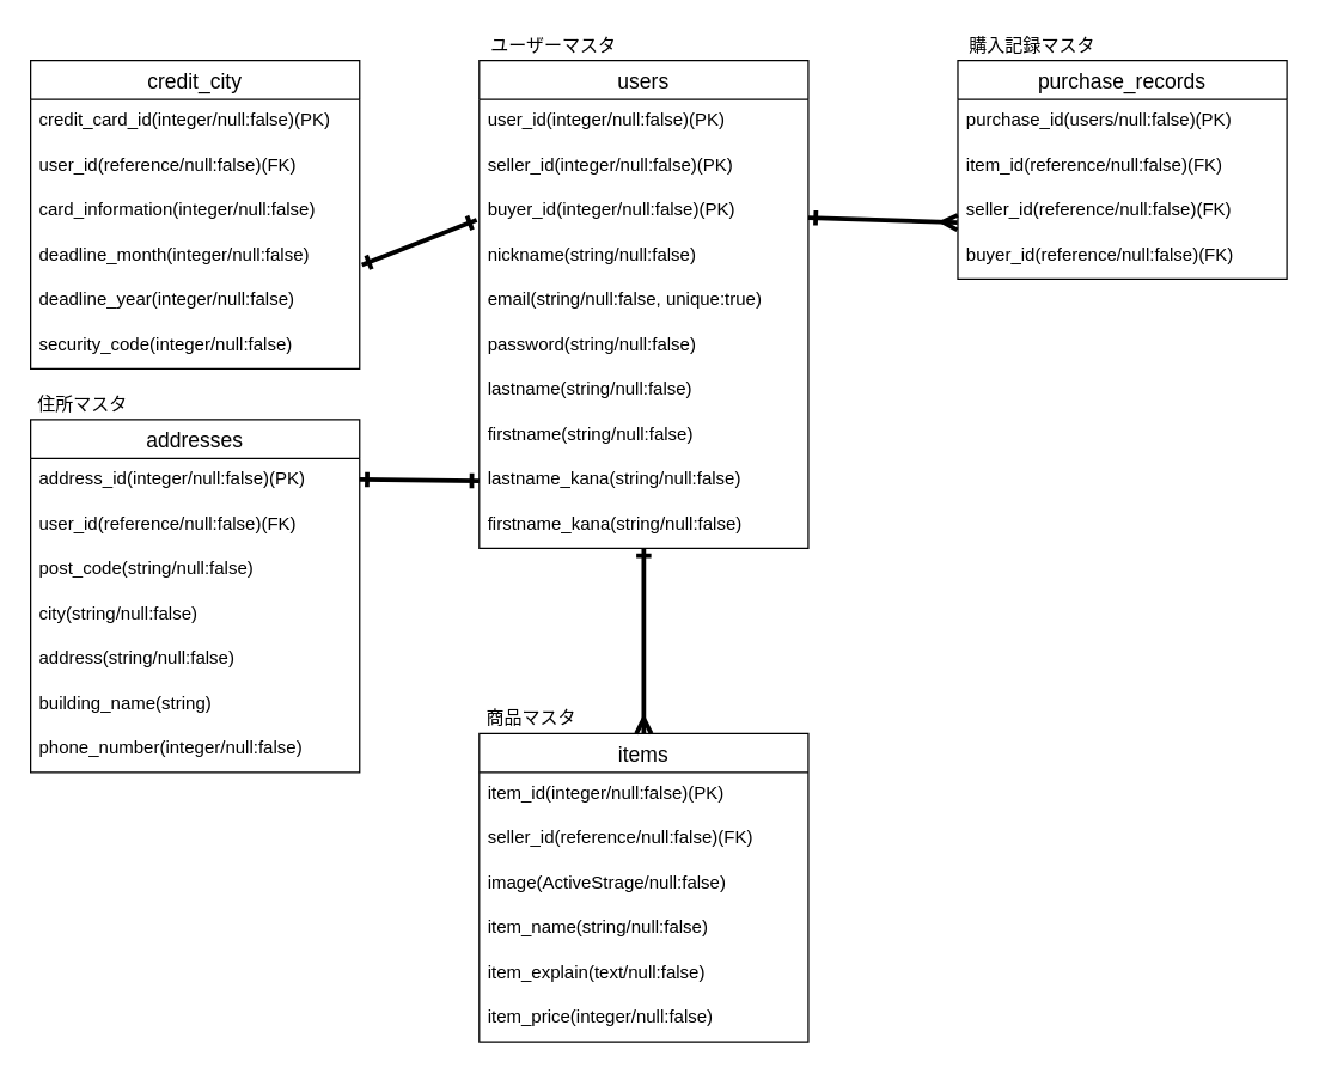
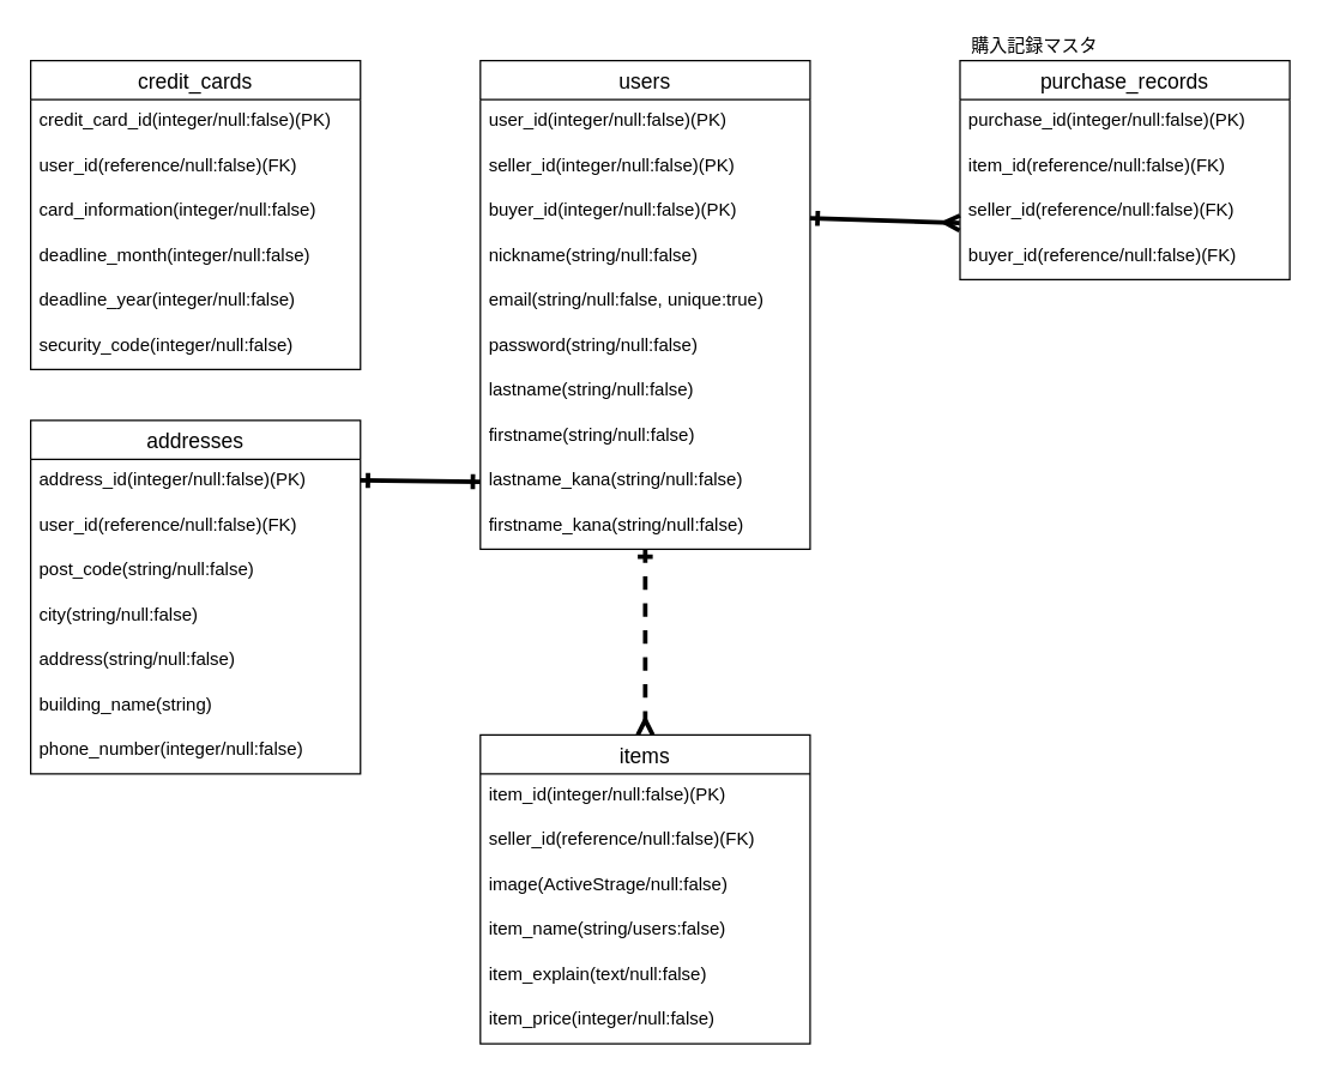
- <mxCell id="37" value="ユーザーマスタ" style="text;html=1;strokeColor=none;fillColor=none;align=center;verticalAlign=middle;whiteSpace=wrap;rounded=0;" vertex="1" parent="1"><mxGeometry x="320" y="20" width="100" height="20" as="geometry" /></mxCell>
- <mxCell id="21" value="credit_city" style="swimlane;fontStyle=0;childLayout=stackLayout;horizontal=1;startSize=26;horizontalStack=0;resizeParent=1;resizeParentMax=0;resizeLast=0;collapsible=1;marginBottom=0;align=center;fontSize=14;" parent="1" vertex="1"><mxGeometry x="20" y="40" width="220" height="206" as="geometry"><mxRectangle x="50" y="70" width="100" height="26" as="alternateBounds" /></mxGeometry></mxCell>
+ <mxCell id="21" value="credit_cards" style="swimlane;fontStyle=0;childLayout=stackLayout;horizontal=1;startSize=26;horizontalStack=0;resizeParent=1;resizeParentMax=0;resizeLast=0;collapsible=1;marginBottom=0;align=center;fontSize=14;" parent="1" vertex="1"><mxGeometry x="20" y="40" width="220" height="206" as="geometry"><mxRectangle x="50" y="70" width="100" height="26" as="alternateBounds" /></mxGeometry></mxCell>
- <mxCell id="40" value="purchase_id(users/null:false)(PK)" style="text;strokeColor=none;fillColor=none;spacingLeft=4;spacingRight=4;overflow=hidden;rotatable=0;points=[[0,0.5],[1,0.5]];portConstraint=eastwest;fontSize=12;" vertex="1" parent="39"><mxGeometry y="26" width="220" height="30" as="geometry" /></mxCell>
+ <mxCell id="40" value="purchase_id(integer/null:false)(PK)" style="text;strokeColor=none;fillColor=none;spacingLeft=4;spacingRight=4;overflow=hidden;rotatable=0;points=[[0,0.5],[1,0.5]];portConstraint=eastwest;fontSize=12;" vertex="1" parent="39"><mxGeometry y="26" width="220" height="30" as="geometry" /></mxCell>
- <mxCell id="28" value="" style="endArrow=ERone;html=1;rounded=0;endFill=0;startArrow=ERone;startFill=0;jumpSize=16;strokeWidth=3;entryX=-0.008;entryY=0.689;entryDx=0;entryDy=0;entryPerimeter=0;exitX=1.007;exitY=0.689;exitDx=0;exitDy=0;exitPerimeter=0;" edge="1" parent="1" source="25" target="13"><mxGeometry relative="1" as="geometry"><mxPoint x="250" y="120" as="sourcePoint" /><mxPoint x="425" y="170" as="targetPoint" /></mxGeometry></mxCell>
- <mxCell id="45" value="住所マスタ" style="text;html=1;strokeColor=none;fillColor=none;align=center;verticalAlign=middle;whiteSpace=wrap;rounded=0;" vertex="1" parent="1"><mxGeometry x="20" y="260" width="70" height="20" as="geometry" /></mxCell>
- <mxCell id="46" value="" style="endArrow=ERmany;html=1;rounded=0;endFill=0;startArrow=ERone;startFill=0;jumpSize=16;strokeWidth=3;entryX=0.5;entryY=0;entryDx=0;entryDy=0;exitX=0.5;exitY=1;exitDx=0;exitDy=0;" edge="1" parent="1" source="10" target="29"><mxGeometry relative="1" as="geometry"><mxPoint x="550" y="181" as="sourcePoint" /><mxPoint x="690" y="181" as="targetPoint" /></mxGeometry></mxCell>
+ <mxCell id="46" value="" style="endArrow=ERmany;html=1;rounded=0;endFill=0;startArrow=ERone;startFill=0;jumpSize=16;strokeWidth=3;entryX=0.5;entryY=0;entryDx=0;entryDy=0;exitX=0.5;exitY=1;exitDx=0;exitDy=0;dashed=1;" edge="1" parent="1" source="10" target="29"><mxGeometry relative="1" as="geometry"><mxPoint x="550" y="181" as="sourcePoint" /><mxPoint x="690" y="181" as="targetPoint" /></mxGeometry></mxCell>
- <mxCell id="38" value="商品マスタ" style="text;html=1;strokeColor=none;fillColor=none;align=center;verticalAlign=middle;whiteSpace=wrap;rounded=0;" vertex="1" parent="1"><mxGeometry x="320" y="470" width="70" height="20" as="geometry" /></mxCell>
- <mxCell id="33" value="item_name(string/null:false)" style="text;strokeColor=none;fillColor=none;spacingLeft=4;spacingRight=4;overflow=hidden;rotatable=0;points=[[0,0.5],[1,0.5]];portConstraint=eastwest;fontSize=12;" vertex="1" parent="29"><mxGeometry y="116" width="220" height="30" as="geometry" /></mxCell>
+ <mxCell id="33" value="item_name(string/users:false)" style="text;strokeColor=none;fillColor=none;spacingLeft=4;spacingRight=4;overflow=hidden;rotatable=0;points=[[0,0.5],[1,0.5]];portConstraint=eastwest;fontSize=12;" vertex="1" parent="29"><mxGeometry y="116" width="220" height="30" as="geometry" /></mxCell>
